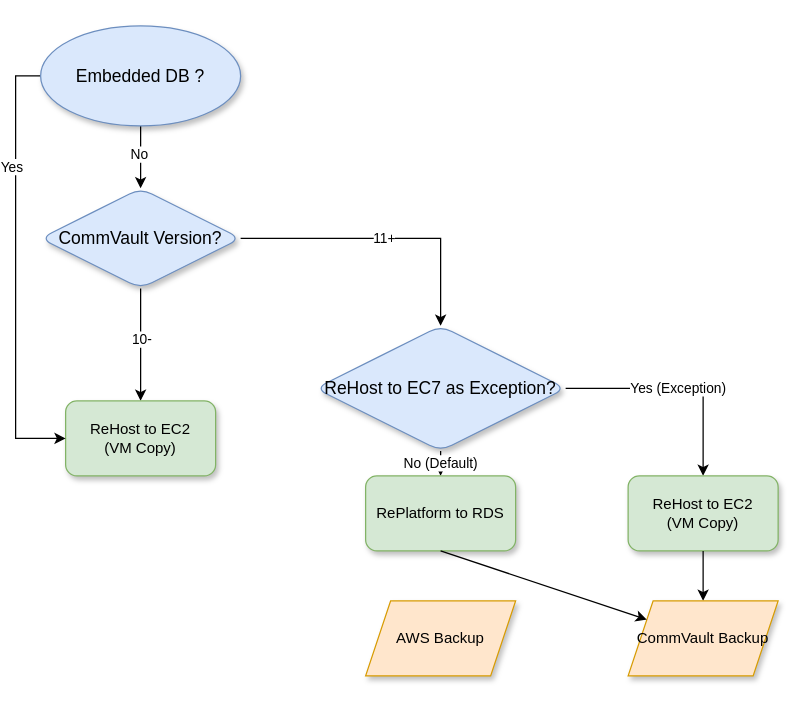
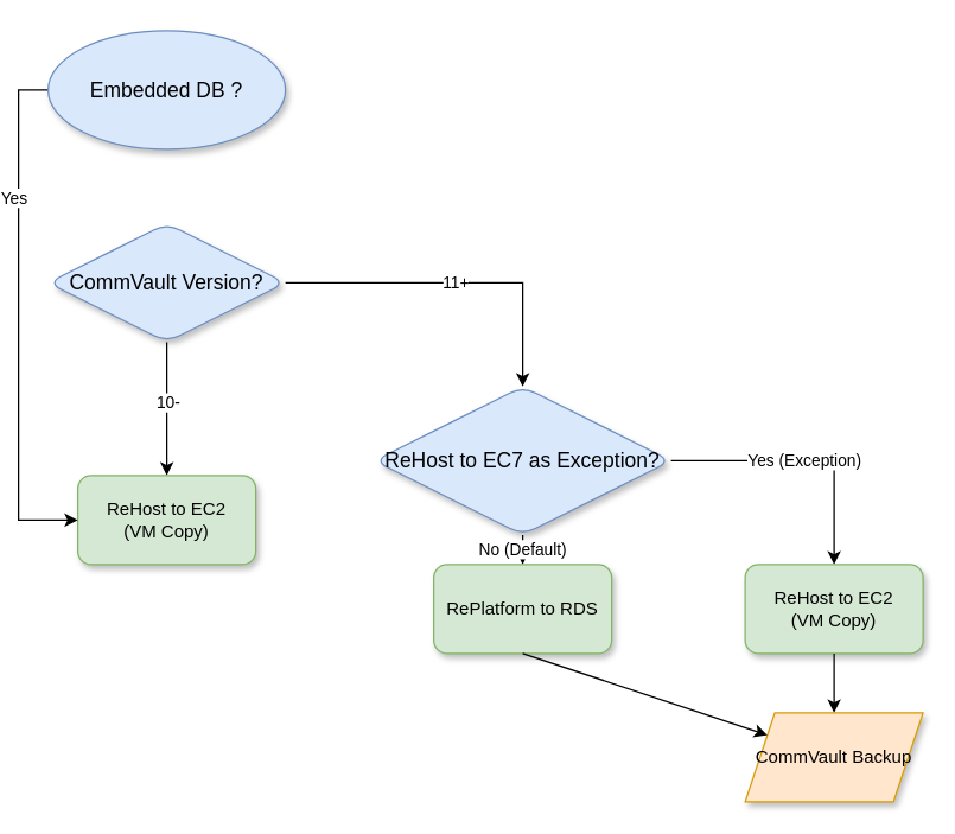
- <mxCell id="16" value="" style="edgeStyle=orthogonalEdgeStyle;rounded=0;orthogonalLoop=1;jettySize=auto;html=1;" edge="1" parent="1" source="20" target="4"><mxGeometry relative="1" as="geometry" /></mxCell>
- <mxCell id="17" value="No" style="edgeLabel;html=1;align=center;verticalAlign=middle;resizable=0;points=[];" vertex="1" connectable="0" parent="16"><mxGeometry x="-0.12" y="-2" relative="1" as="geometry"><mxPoint as="offset" /></mxGeometry></mxCell>
- <mxCell id="14" value="AWS Backup" style="shape=parallelogram;perimeter=parallelogramPerimeter;whiteSpace=wrap;html=1;fixedSize=1;shadow=1;fontFamily=Helvetica;fontSize=12;fillColor=#ffe6cc;strokeColor=#d79b00;" parent="1" vertex="1"><mxGeometry x="280" y="480" width="120" height="60" as="geometry" /></mxCell>
